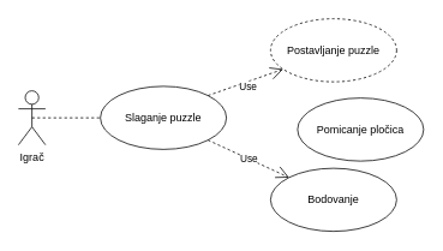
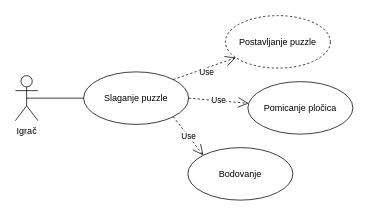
- <mxCell id="10" value="" style="endArrow=none;html=1;exitX=0.5;exitY=0.5;exitDx=0;exitDy=0;exitPerimeter=0;entryX=0;entryY=0.5;entryDx=0;entryDy=0;dashed=1;" parent="1" source="2" target="3" edge="1"><mxGeometry width="50" height="50" relative="1" as="geometry"><mxPoint x="80" y="180" as="sourcePoint" /><mxPoint x="130" y="130" as="targetPoint" /></mxGeometry></mxCell>
+ <mxCell id="10" value="" style="endArrow=none;html=1;exitX=0.5;exitY=0.5;exitDx=0;exitDy=0;exitPerimeter=0;entryX=0;entryY=0.5;entryDx=0;entryDy=0;" parent="1" source="2" target="3" edge="1"><mxGeometry width="50" height="50" relative="1" as="geometry"><mxPoint x="80" y="180" as="sourcePoint" /><mxPoint x="130" y="130" as="targetPoint" /></mxGeometry></mxCell>
+ <mxCell id="7" value="Use" style="endArrow=open;endSize=12;dashed=1;html=1;exitX=1;exitY=0.5;exitDx=0;exitDy=0;" parent="1" source="3" target="5" edge="1"><mxGeometry width="160" relative="1" as="geometry"><mxPoint x="270" y="133" as="sourcePoint" /><mxPoint x="330" y="129.5" as="targetPoint" /></mxGeometry></mxCell>
- <mxCell id="6" value="Bodovanje" style="ellipse;whiteSpace=wrap;html=1;" parent="1" vertex="1"><mxGeometry x="300" y="186" width="140" height="70" as="geometry" /></mxCell>
+ <mxCell id="6" value="Bodovanje" style="ellipse;whiteSpace=wrap;html=1;" parent="1" vertex="1"><mxGeometry x="250" y="196" width="140" height="70" as="geometry" /></mxCell>
